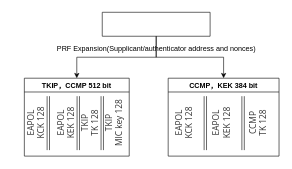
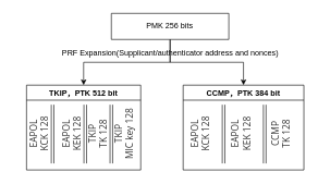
+ <mxCell id="5" value="PMK 256 bits" style="text;html=1;align=center;verticalAlign=middle;resizable=0;points=[];autosize=1;strokeColor=none;fillColor=none;" vertex="1" parent="4"><mxGeometry x="44" y="5" width="90" height="30" as="geometry" /></mxCell>
- <mxCell id="6" value="TKIP，CCMP 512 bit" style="swimlane;" vertex="1" parent="1"><mxGeometry x="40" y="130" width="175" height="130" as="geometry" /></mxCell>
+ <mxCell id="6" value="TKIP，PTK 512 bit" style="swimlane;" vertex="1" parent="1"><mxGeometry x="40" y="130" width="175" height="130" as="geometry" /></mxCell>
- <mxCell id="14" value="CCMP，KEK 384 bit" style="swimlane;" vertex="1" parent="1"><mxGeometry x="280" y="130" width="185" height="130" as="geometry" /></mxCell>
+ <mxCell id="14" value="CCMP，PTK 384 bit" style="swimlane;" vertex="1" parent="1"><mxGeometry x="280" y="130" width="185" height="130" as="geometry" /></mxCell>
